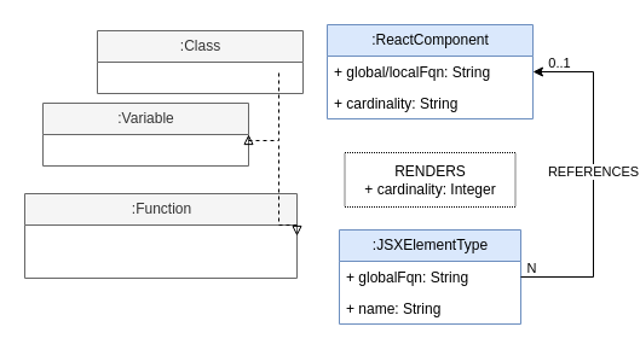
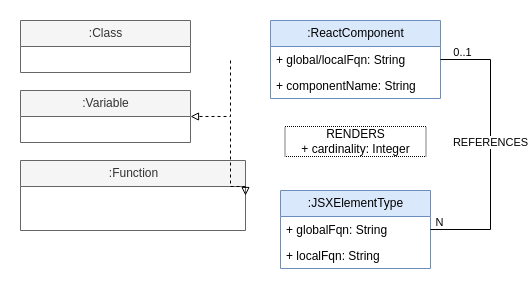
- <mxCell id="9" value=":Class" style="swimlane;fontStyle=0;childLayout=stackLayout;horizontal=1;startSize=26;fillColor=#f5f5f5;horizontalStack=0;resizeParent=1;resizeParentMax=0;resizeLast=0;collapsible=1;marginBottom=0;html=1;strokeColor=#666666;fontColor=#333333;" parent="1" vertex="1"><mxGeometry x="80" y="25" width="170" height="52" as="geometry" /></mxCell>
+ <mxCell id="9" value=":Class" style="swimlane;fontStyle=0;childLayout=stackLayout;horizontal=1;startSize=26;fillColor=#f5f5f5;horizontalStack=0;resizeParent=1;resizeParentMax=0;resizeLast=0;collapsible=1;marginBottom=0;html=1;strokeColor=#666666;fontColor=#333333;" parent="1" vertex="1"><mxGeometry x="20" y="20" width="170" height="52" as="geometry" /></mxCell>
- <mxCell id="14" style="edgeStyle=orthogonalEdgeStyle;rounded=0;orthogonalLoop=1;jettySize=auto;html=1;exitX=1;exitY=0.5;exitDx=0;exitDy=0;entryX=1;entryY=0.5;entryDx=0;entryDy=0;" parent="1" source="6" target="3" edge="1"><mxGeometry relative="1" as="geometry"><Array as="points"><mxPoint x="490" y="229" /><mxPoint x="490" y="59" /></Array></mxGeometry></mxCell>
+ <mxCell id="14" style="edgeStyle=orthogonalEdgeStyle;rounded=0;orthogonalLoop=1;jettySize=auto;html=1;exitX=1;exitY=0.5;exitDx=0;exitDy=0;entryX=1;entryY=0.5;entryDx=0;entryDy=0;endArrow=none;" parent="1" source="6" target="3" edge="1"><mxGeometry relative="1" as="geometry"><Array as="points"><mxPoint x="490" y="229" /><mxPoint x="490" y="59" /></Array></mxGeometry></mxCell>
- <mxCell id="4" value="+ cardinality: String" style="text;strokeColor=none;fillColor=none;align=left;verticalAlign=top;spacingLeft=4;spacingRight=4;overflow=hidden;rotatable=0;points=[[0,0.5],[1,0.5]];portConstraint=eastwest;whiteSpace=wrap;html=1;" parent="2" vertex="1"><mxGeometry y="52" width="170" height="26" as="geometry" /></mxCell>
+ <mxCell id="4" value="+ componentName: String" style="text;strokeColor=none;fillColor=none;align=left;verticalAlign=top;spacingLeft=4;spacingRight=4;overflow=hidden;rotatable=0;points=[[0,0.5],[1,0.5]];portConstraint=eastwest;whiteSpace=wrap;html=1;" parent="2" vertex="1"><mxGeometry y="52" width="170" height="26" as="geometry" /></mxCell>
- <mxCell id="10" value=":Variable" style="swimlane;fontStyle=0;childLayout=stackLayout;horizontal=1;startSize=26;fillColor=#f5f5f5;horizontalStack=0;resizeParent=1;resizeParentMax=0;resizeLast=0;collapsible=1;marginBottom=0;html=1;strokeColor=#666666;fontColor=#333333;" parent="1" vertex="1"><mxGeometry x="35" y="85" width="170" height="52" as="geometry" /></mxCell>
+ <mxCell id="10" value=":Variable" style="swimlane;fontStyle=0;childLayout=stackLayout;horizontal=1;startSize=26;fillColor=#f5f5f5;horizontalStack=0;resizeParent=1;resizeParentMax=0;resizeLast=0;collapsible=1;marginBottom=0;html=1;strokeColor=#666666;fontColor=#333333;" parent="1" vertex="1"><mxGeometry x="20" y="90" width="170" height="52" as="geometry" /></mxCell>
- <mxCell id="8" value="RENDERS&lt;br&gt;+ cardinality: Integer" style="rounded=0;whiteSpace=wrap;html=1;dashed=1;dashPattern=1 1;" parent="1" vertex="1"><mxGeometry x="284.5" y="126" width="141" height="45" as="geometry" /></mxCell>
+ <mxCell id="8" value="RENDERS&lt;br&gt;+ cardinality: Integer" style="rounded=0;whiteSpace=wrap;html=1;dashed=1;dashPattern=1 1;" parent="1" vertex="1"><mxGeometry x="284.5" y="126" width="141" height="30" as="geometry" /></mxCell>
- <mxCell id="7" value="+ name: String" style="text;strokeColor=none;fillColor=none;align=left;verticalAlign=top;spacingLeft=4;spacingRight=4;overflow=hidden;rotatable=0;points=[[0,0.5],[1,0.5]];portConstraint=eastwest;whiteSpace=wrap;html=1;" parent="5" vertex="1"><mxGeometry y="52" width="150" height="26" as="geometry" /></mxCell>
+ <mxCell id="7" value="+ localFqn: String" style="text;strokeColor=none;fillColor=none;align=left;verticalAlign=top;spacingLeft=4;spacingRight=4;overflow=hidden;rotatable=0;points=[[0,0.5],[1,0.5]];portConstraint=eastwest;whiteSpace=wrap;html=1;" parent="5" vertex="1"><mxGeometry y="52" width="150" height="26" as="geometry" /></mxCell>
